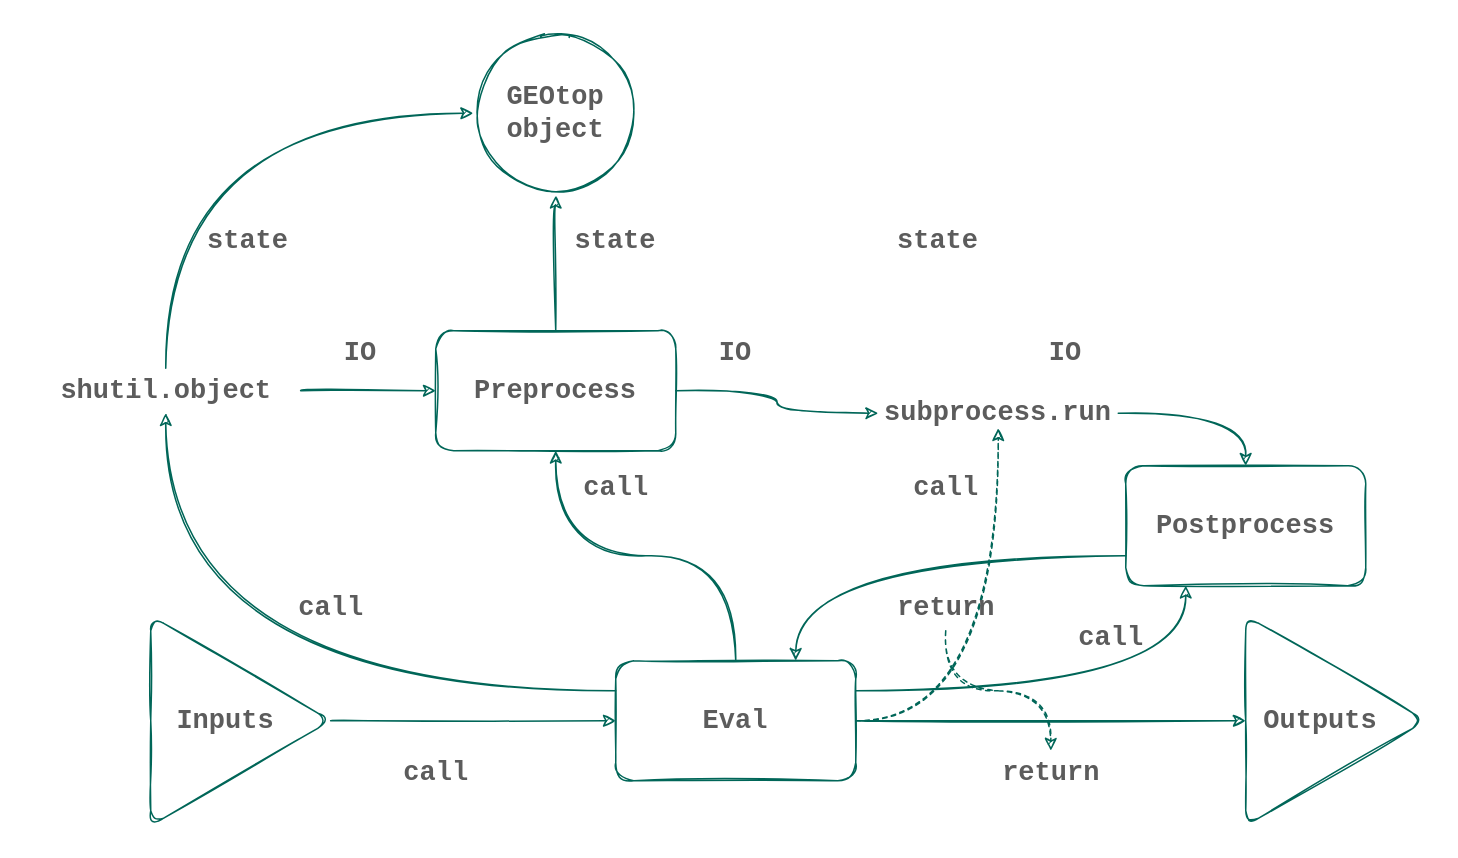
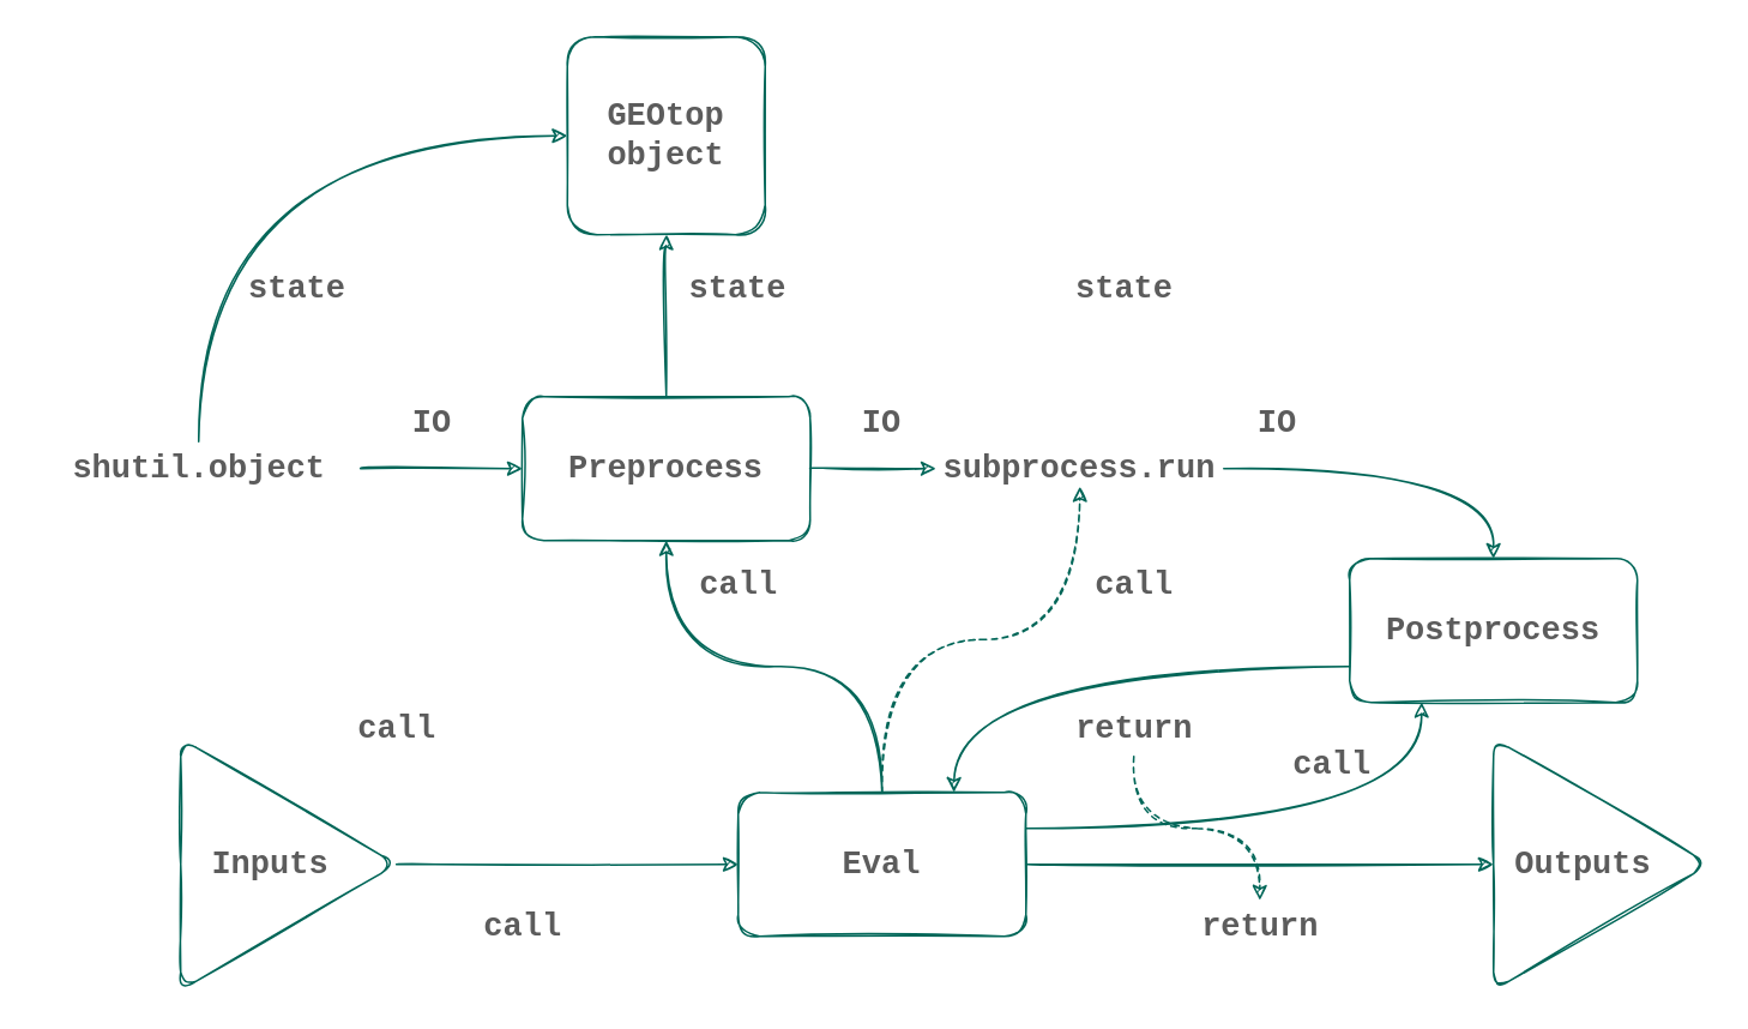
- <mxCell id="4" value="GEOtop&lt;br&gt;object" style="ellipse;whiteSpace=wrap;html=1;aspect=fixed;rounded=1;strokeColor=#006658;fontFamily=Courier New;fontSize=18;fontColor=#5C5C5C;fontStyle=1;fillColor=none;sketch=1;" parent="1" vertex="1"><mxGeometry x="315" y="20" width="110" height="110" as="geometry" /></mxCell>
+ <mxCell id="4" value="GEOtop&lt;br&gt;object" style="whiteSpace=wrap;html=1;aspect=fixed;strokeColor=#006658;fontFamily=Courier New;fontSize=18;fontColor=#5C5C5C;fontStyle=1;fillColor=none;sketch=1;rounded=1;" parent="1" vertex="1"><mxGeometry x="315" y="20" width="110" height="110" as="geometry" /></mxCell>
- <mxCell id="12" value="subprocess.run" style="text;html=1;strokeColor=none;fillColor=none;align=center;verticalAlign=middle;whiteSpace=wrap;fontColor=#5C5C5C;rounded=1;fontFamily=Courier New;fontSize=18;fontStyle=1;sketch=1;" parent="1" vertex="1"><mxGeometry x="585" y="265" width="160" height="20" as="geometry" /></mxCell>
+ <mxCell id="12" value="subprocess.run" style="text;html=1;strokeColor=none;fillColor=none;align=center;verticalAlign=middle;whiteSpace=wrap;fontColor=#5C5C5C;rounded=1;fontFamily=Courier New;fontSize=18;fontStyle=1;sketch=1;" parent="1" vertex="1"><mxGeometry x="520" y="250" width="160" height="20" as="geometry" /></mxCell>
- <mxCell id="36" style="edgeStyle=orthogonalEdgeStyle;curved=1;rounded=1;orthogonalLoop=1;jettySize=auto;html=1;exitX=0;exitY=0.25;exitDx=0;exitDy=0;startArrow=none;startFill=0;endArrow=classic;endFill=1;strokeColor=#006658;fillColor=#21C0A5;fontFamily=Courier New;fontSize=18;fontColor=#5C5C5C;fontStyle=1;sketch=1;" parent="1" source="19" target="27" edge="1"><mxGeometry relative="1" as="geometry" /></mxCell>
